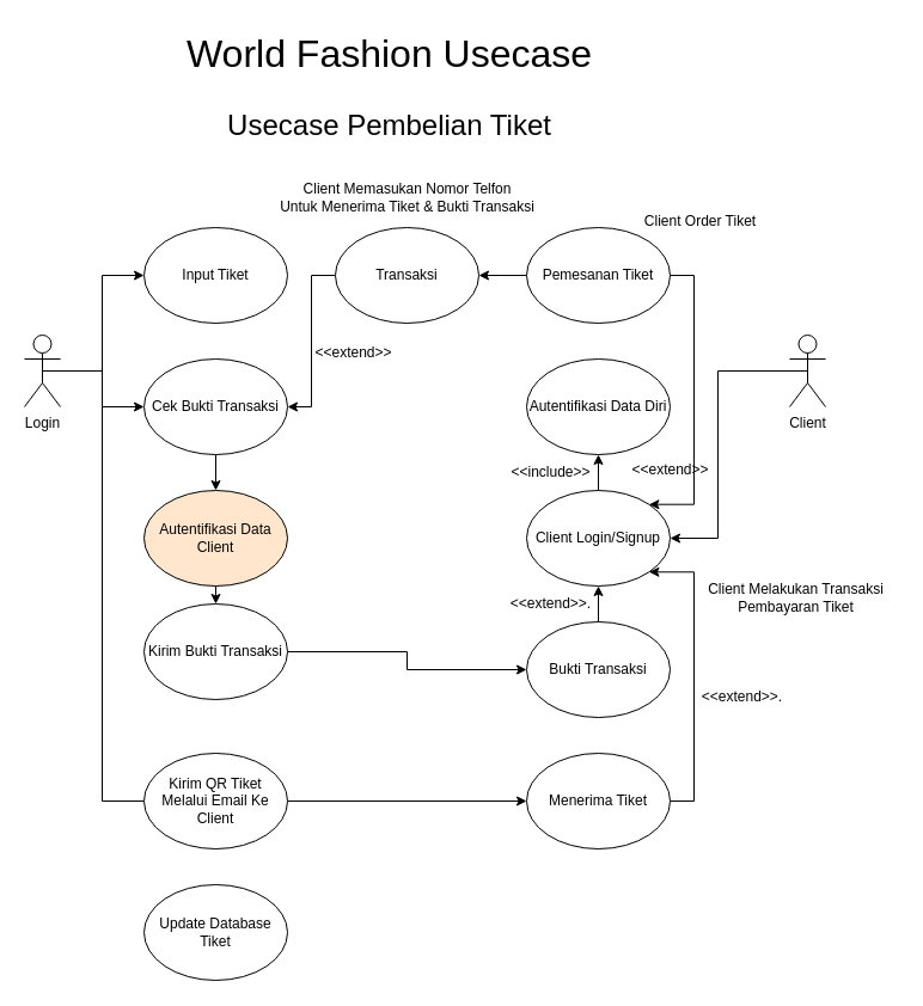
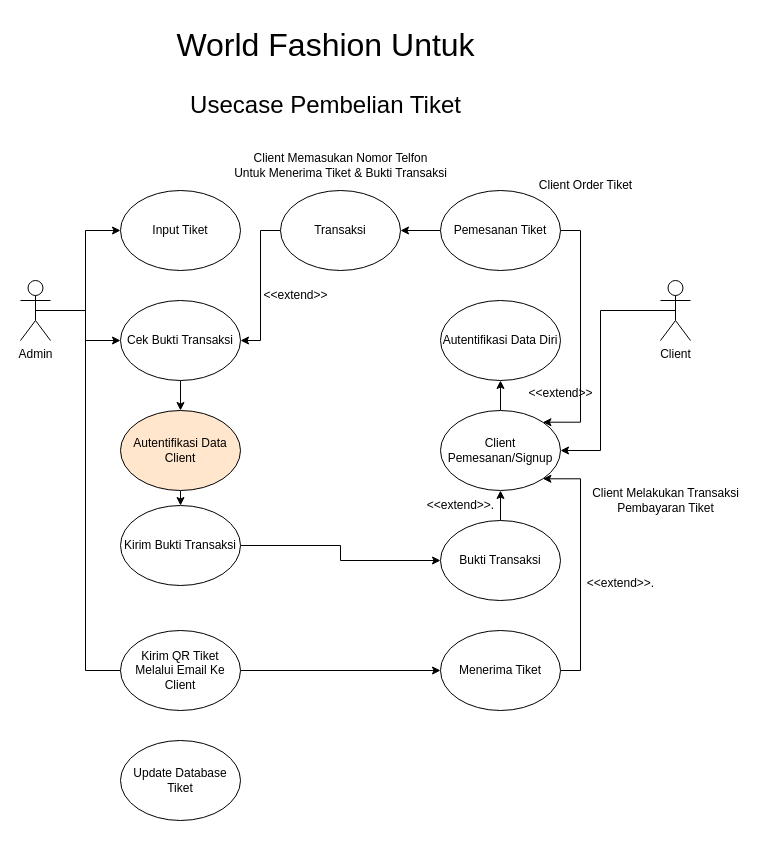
- <mxCell id="8" value="World Fashion Usecase" style="text;html=1;align=center;verticalAlign=middle;resizable=0;points=[];autosize=1;strokeColor=none;fillColor=none;fontSize=32;" vertex="1" parent="1"><mxGeometry x="145" y="20" width="360" height="50" as="geometry" /></mxCell>
+ <mxCell id="8" value="World Fashion Untuk" style="text;html=1;align=center;verticalAlign=middle;resizable=0;points=[];autosize=1;strokeColor=none;fillColor=none;fontSize=32;" vertex="1" parent="1"><mxGeometry x="145" y="20" width="360" height="50" as="geometry" /></mxCell>
- <mxCell id="5" value="Login" style="shape=umlActor;verticalLabelPosition=bottom;verticalAlign=top;html=1;outlineConnect=0;" vertex="1" parent="1"><mxGeometry x="20" y="280" width="30" height="60" as="geometry" /></mxCell>
+ <mxCell id="5" value="Admin" style="shape=umlActor;verticalLabelPosition=bottom;verticalAlign=top;html=1;outlineConnect=0;" vertex="1" parent="1"><mxGeometry x="20" y="280" width="30" height="60" as="geometry" /></mxCell>
- <mxCell id="35" value="&amp;lt;&amp;lt;include&amp;gt;&amp;gt;" style="text;html=1;align=center;verticalAlign=middle;resizable=0;points=[];autosize=1;strokeColor=none;fillColor=none;" vertex="1" parent="1"><mxGeometry x="415" y="380" width="90" height="30" as="geometry" /></mxCell>
- <mxCell id="30" value="Client Login/Signup" style="ellipse;whiteSpace=wrap;html=1;" vertex="1" parent="1"><mxGeometry x="440" y="410" width="120" height="80" as="geometry" /></mxCell>
+ <mxCell id="30" value="Client Pemesanan/Signup" style="ellipse;whiteSpace=wrap;html=1;" vertex="1" parent="1"><mxGeometry x="440" y="410" width="120" height="80" as="geometry" /></mxCell>
